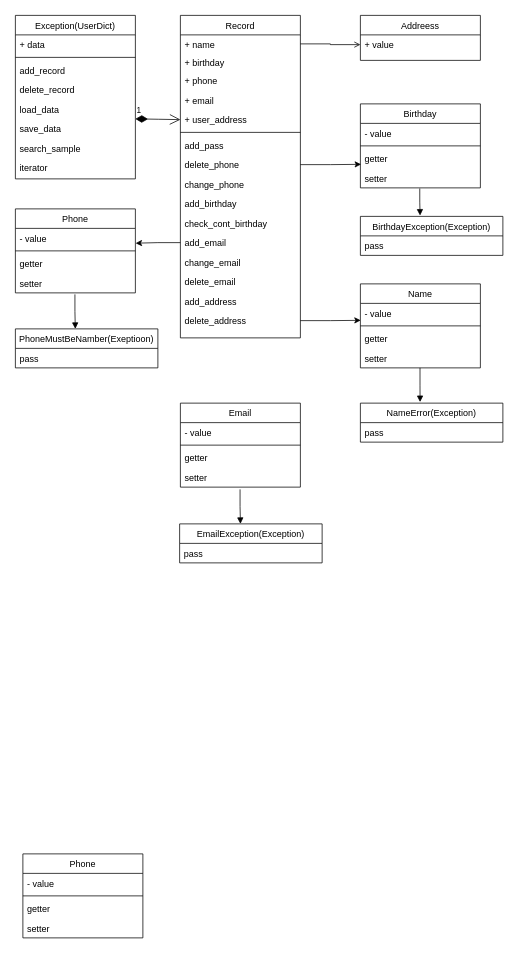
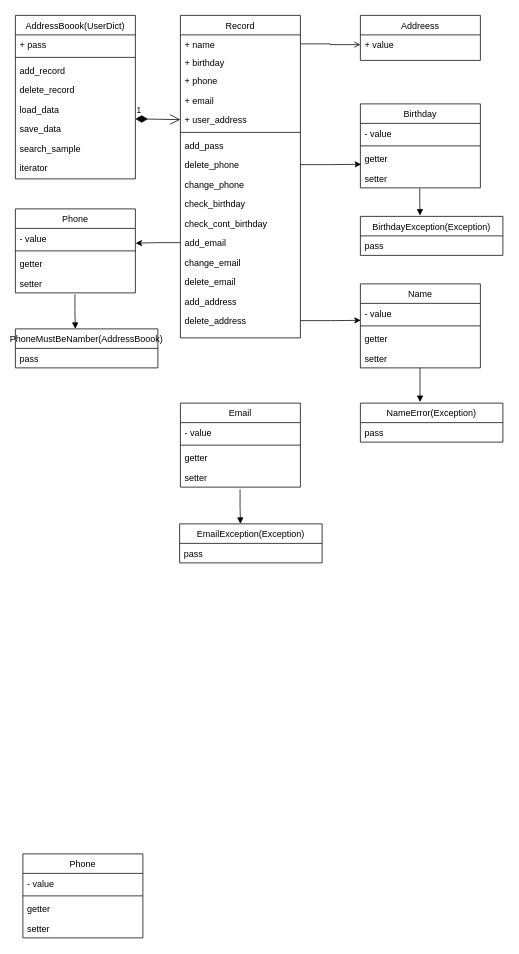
- <mxCell id="9" value="Exception(UserDict)" style="swimlane;fontStyle=0;align=center;verticalAlign=top;childLayout=stackLayout;horizontal=1;startSize=26;horizontalStack=0;resizeParent=1;resizeLast=0;collapsible=1;marginBottom=0;rounded=0;shadow=0;strokeWidth=1;" parent="1" vertex="1"><mxGeometry x="20" y="20" width="160" height="218" as="geometry"><mxRectangle x="508" y="120" width="160" height="26" as="alternateBounds" /></mxGeometry></mxCell>
+ <mxCell id="9" value="AddressBoook(UserDict)" style="swimlane;fontStyle=0;align=center;verticalAlign=top;childLayout=stackLayout;horizontal=1;startSize=26;horizontalStack=0;resizeParent=1;resizeLast=0;collapsible=1;marginBottom=0;rounded=0;shadow=0;strokeWidth=1;" parent="1" vertex="1"><mxGeometry x="20" y="20" width="160" height="218" as="geometry"><mxRectangle x="508" y="120" width="160" height="26" as="alternateBounds" /></mxGeometry></mxCell>
- <mxCell id="10" value="+ data" style="text;align=left;verticalAlign=top;spacingLeft=4;spacingRight=4;overflow=hidden;rotatable=0;points=[[0,0.5],[1,0.5]];portConstraint=eastwest;" parent="9" vertex="1"><mxGeometry y="26" width="160" height="26" as="geometry" /></mxCell>
+ <mxCell id="10" value="+ pass" style="text;align=left;verticalAlign=top;spacingLeft=4;spacingRight=4;overflow=hidden;rotatable=0;points=[[0,0.5],[1,0.5]];portConstraint=eastwest;" parent="9" vertex="1"><mxGeometry y="26" width="160" height="26" as="geometry" /></mxCell>
- <mxCell id="28" value="add_birthday" style="text;align=left;verticalAlign=top;spacingLeft=4;spacingRight=4;overflow=hidden;rotatable=0;points=[[0,0.5],[1,0.5]];portConstraint=eastwest;" vertex="1" parent="18"><mxGeometry y="238" width="160" height="26" as="geometry" /></mxCell>
+ <mxCell id="28" value="check_birthday" style="text;align=left;verticalAlign=top;spacingLeft=4;spacingRight=4;overflow=hidden;rotatable=0;points=[[0,0.5],[1,0.5]];portConstraint=eastwest;" vertex="1" parent="18"><mxGeometry y="238" width="160" height="26" as="geometry" /></mxCell>
- <mxCell id="41" value="PhoneMustBeNamber(Exeptioon)" style="swimlane;fontStyle=0;align=center;verticalAlign=top;childLayout=stackLayout;horizontal=1;startSize=26;horizontalStack=0;resizeParent=1;resizeLast=0;collapsible=1;marginBottom=0;rounded=0;shadow=0;strokeWidth=1;" vertex="1" parent="1"><mxGeometry x="20" y="438" width="190" height="52" as="geometry"><mxRectangle x="230" y="140" width="160" height="26" as="alternateBounds" /></mxGeometry></mxCell>
+ <mxCell id="41" value="PhoneMustBeNamber(AddressBoook)" style="swimlane;fontStyle=0;align=center;verticalAlign=top;childLayout=stackLayout;horizontal=1;startSize=26;horizontalStack=0;resizeParent=1;resizeLast=0;collapsible=1;marginBottom=0;rounded=0;shadow=0;strokeWidth=1;" vertex="1" parent="1"><mxGeometry x="20" y="438" width="190" height="52" as="geometry"><mxRectangle x="230" y="140" width="160" height="26" as="alternateBounds" /></mxGeometry></mxCell>
